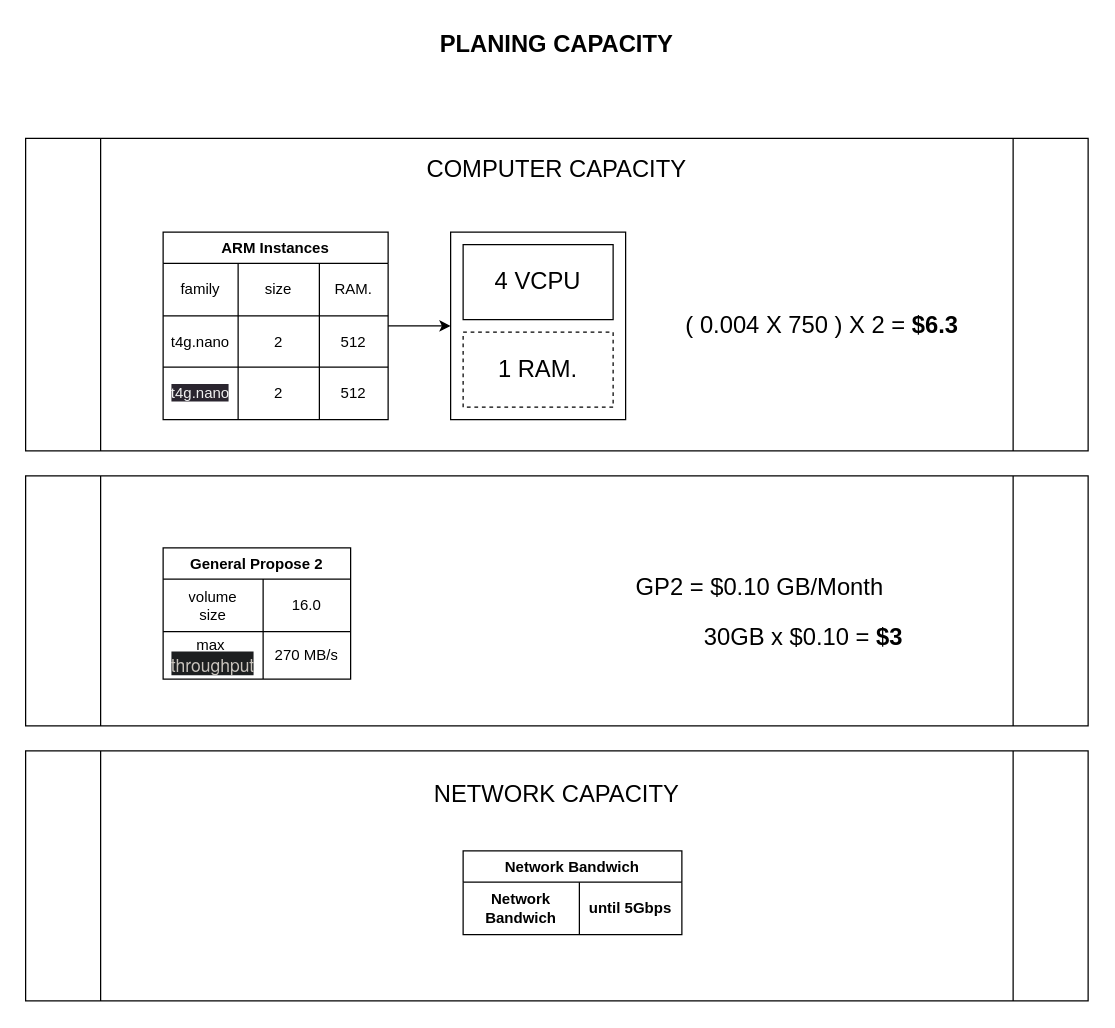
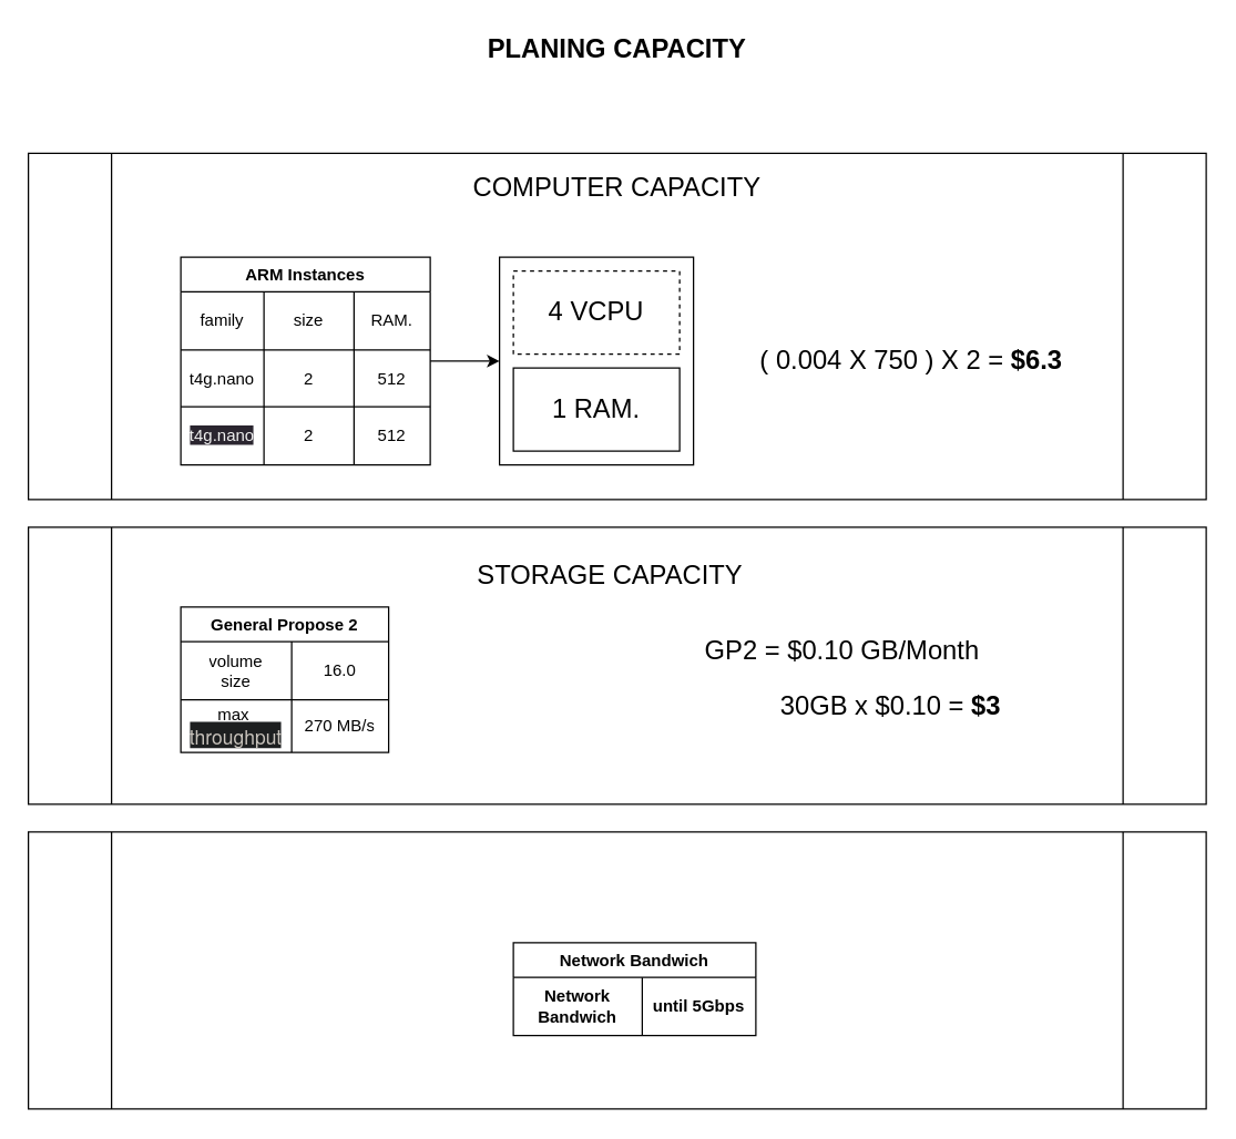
- <mxCell id="21" value="4 VCPU" style="rounded=0;whiteSpace=wrap;html=1;fontSize=19;" parent="1" vertex="1"><mxGeometry x="370" y="195" width="120" height="60" as="geometry" /></mxCell>
+ <mxCell id="21" value="4 VCPU" style="rounded=0;whiteSpace=wrap;html=1;fontSize=19;dashed=1;" parent="1" vertex="1"><mxGeometry x="370" y="195" width="120" height="60" as="geometry" /></mxCell>
- <mxCell id="22" value="1 RAM." style="rounded=0;whiteSpace=wrap;html=1;fontSize=19;dashed=1;" parent="1" vertex="1"><mxGeometry x="370" y="265" width="120" height="60" as="geometry" /></mxCell>
+ <mxCell id="22" value="1 RAM." style="rounded=0;whiteSpace=wrap;html=1;fontSize=19;" parent="1" vertex="1"><mxGeometry x="370" y="265" width="120" height="60" as="geometry" /></mxCell>
+ <mxCell id="25" value="STORAGE CAPACITY" style="text;html=1;strokeColor=none;fillColor=none;align=center;verticalAlign=middle;whiteSpace=wrap;rounded=0;fontSize=19;" parent="1" vertex="1"><mxGeometry x="320" y="400" width="240" height="30" as="geometry" /></mxCell>
- <mxCell id="26" value="NETWORK CAPACITY" style="text;html=1;strokeColor=none;fillColor=none;align=center;verticalAlign=middle;whiteSpace=wrap;rounded=0;fontSize=19;" parent="1" vertex="1"><mxGeometry x="325" y="620" width="240" height="30" as="geometry" /></mxCell>
